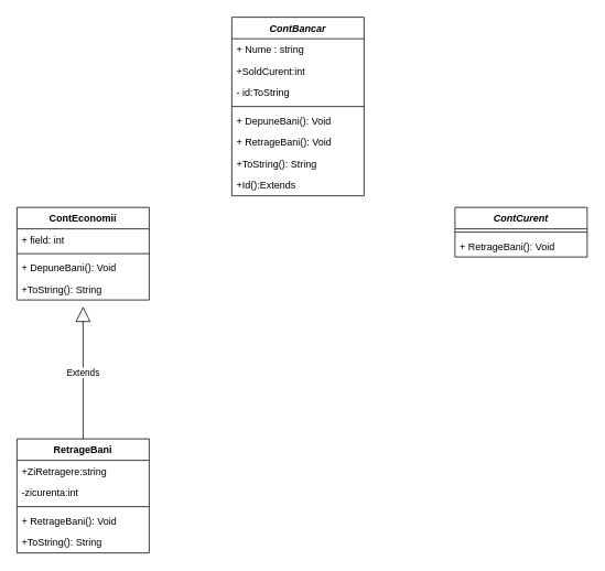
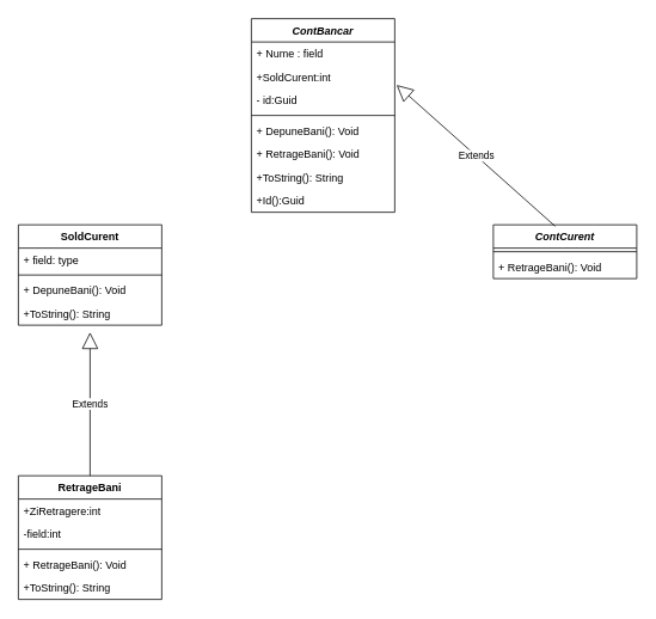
- <mxCell id="3" value="+ Nume : string" style="text;strokeColor=none;fillColor=none;align=left;verticalAlign=top;spacingLeft=4;spacingRight=4;overflow=hidden;rotatable=0;points=[[0,0.5],[1,0.5]];portConstraint=eastwest;whiteSpace=wrap;html=1;" parent="2" vertex="1"><mxGeometry y="26" width="160" height="26" as="geometry" /></mxCell>
+ <mxCell id="3" value="+ Nume : field" style="text;strokeColor=none;fillColor=none;align=left;verticalAlign=top;spacingLeft=4;spacingRight=4;overflow=hidden;rotatable=0;points=[[0,0.5],[1,0.5]];portConstraint=eastwest;whiteSpace=wrap;html=1;" parent="2" vertex="1"><mxGeometry y="26" width="160" height="26" as="geometry" /></mxCell>
- <mxCell id="5" value="- id:ToString" style="text;strokeColor=none;fillColor=none;align=left;verticalAlign=top;spacingLeft=4;spacingRight=4;overflow=hidden;rotatable=0;points=[[0,0.5],[1,0.5]];portConstraint=eastwest;whiteSpace=wrap;html=1;" vertex="1" parent="2"><mxGeometry y="78" width="160" height="26" as="geometry" /></mxCell>
+ <mxCell id="5" value="- id:Guid" style="text;strokeColor=none;fillColor=none;align=left;verticalAlign=top;spacingLeft=4;spacingRight=4;overflow=hidden;rotatable=0;points=[[0,0.5],[1,0.5]];portConstraint=eastwest;whiteSpace=wrap;html=1;" vertex="1" parent="2"><mxGeometry y="78" width="160" height="26" as="geometry" /></mxCell>
+ <mxCell id="25" value="Extends" style="endArrow=block;endSize=16;endFill=0;html=1;rounded=0;exitX=0.431;exitY=0.027;exitDx=0;exitDy=0;exitPerimeter=0;entryX=1.013;entryY=0.846;entryDx=0;entryDy=0;entryPerimeter=0;" parent="1" source="22" target="4" edge="1"><mxGeometry width="160" relative="1" as="geometry"><mxPoint x="530" y="150" as="sourcePoint" /><mxPoint x="680" y="60" as="targetPoint" /></mxGeometry></mxCell>
- <mxCell id="10" value="+Id():Extends" style="text;strokeColor=none;fillColor=none;align=left;verticalAlign=top;spacingLeft=4;spacingRight=4;overflow=hidden;rotatable=0;points=[[0,0.5],[1,0.5]];portConstraint=eastwest;whiteSpace=wrap;html=1;" parent="2" vertex="1"><mxGeometry y="190" width="160" height="26" as="geometry" /></mxCell>
+ <mxCell id="10" value="+Id():Guid" style="text;strokeColor=none;fillColor=none;align=left;verticalAlign=top;spacingLeft=4;spacingRight=4;overflow=hidden;rotatable=0;points=[[0,0.5],[1,0.5]];portConstraint=eastwest;whiteSpace=wrap;html=1;" parent="2" vertex="1"><mxGeometry y="190" width="160" height="26" as="geometry" /></mxCell>
- <mxCell id="11" value="ContEconomii" style="swimlane;fontStyle=1;align=center;verticalAlign=top;childLayout=stackLayout;horizontal=1;startSize=26;horizontalStack=0;resizeParent=1;resizeParentMax=0;resizeLast=0;collapsible=1;marginBottom=0;whiteSpace=wrap;html=1;" parent="1" vertex="1"><mxGeometry x="20" y="250" width="160" height="112" as="geometry" /></mxCell>
+ <mxCell id="11" value="SoldCurent" style="swimlane;fontStyle=1;align=center;verticalAlign=top;childLayout=stackLayout;horizontal=1;startSize=26;horizontalStack=0;resizeParent=1;resizeParentMax=0;resizeLast=0;collapsible=1;marginBottom=0;whiteSpace=wrap;html=1;" parent="1" vertex="1"><mxGeometry x="20" y="250" width="160" height="112" as="geometry" /></mxCell>
- <mxCell id="12" value="+ field: int" style="text;strokeColor=none;fillColor=none;align=left;verticalAlign=top;spacingLeft=4;spacingRight=4;overflow=hidden;rotatable=0;points=[[0,0.5],[1,0.5]];portConstraint=eastwest;whiteSpace=wrap;html=1;" parent="11" vertex="1"><mxGeometry y="26" width="160" height="26" as="geometry" /></mxCell>
+ <mxCell id="12" value="+ field: type" style="text;strokeColor=none;fillColor=none;align=left;verticalAlign=top;spacingLeft=4;spacingRight=4;overflow=hidden;rotatable=0;points=[[0,0.5],[1,0.5]];portConstraint=eastwest;whiteSpace=wrap;html=1;" parent="11" vertex="1"><mxGeometry y="26" width="160" height="26" as="geometry" /></mxCell>
- <mxCell id="17" value="+ZiRetragere:string" style="text;strokeColor=none;fillColor=none;align=left;verticalAlign=top;spacingLeft=4;spacingRight=4;overflow=hidden;rotatable=0;points=[[0,0.5],[1,0.5]];portConstraint=eastwest;whiteSpace=wrap;html=1;" vertex="1" parent="16"><mxGeometry y="26" width="160" height="26" as="geometry" /></mxCell>
+ <mxCell id="17" value="+ZiRetragere:int" style="text;strokeColor=none;fillColor=none;align=left;verticalAlign=top;spacingLeft=4;spacingRight=4;overflow=hidden;rotatable=0;points=[[0,0.5],[1,0.5]];portConstraint=eastwest;whiteSpace=wrap;html=1;" vertex="1" parent="16"><mxGeometry y="26" width="160" height="26" as="geometry" /></mxCell>
- <mxCell id="18" value="-zicurenta:int" style="text;strokeColor=none;fillColor=none;align=left;verticalAlign=top;spacingLeft=4;spacingRight=4;overflow=hidden;rotatable=0;points=[[0,0.5],[1,0.5]];portConstraint=eastwest;whiteSpace=wrap;html=1;" parent="16" vertex="1"><mxGeometry y="52" width="160" height="26" as="geometry" /></mxCell>
+ <mxCell id="18" value="-field:int" style="text;strokeColor=none;fillColor=none;align=left;verticalAlign=top;spacingLeft=4;spacingRight=4;overflow=hidden;rotatable=0;points=[[0,0.5],[1,0.5]];portConstraint=eastwest;whiteSpace=wrap;html=1;" parent="16" vertex="1"><mxGeometry y="52" width="160" height="26" as="geometry" /></mxCell>
